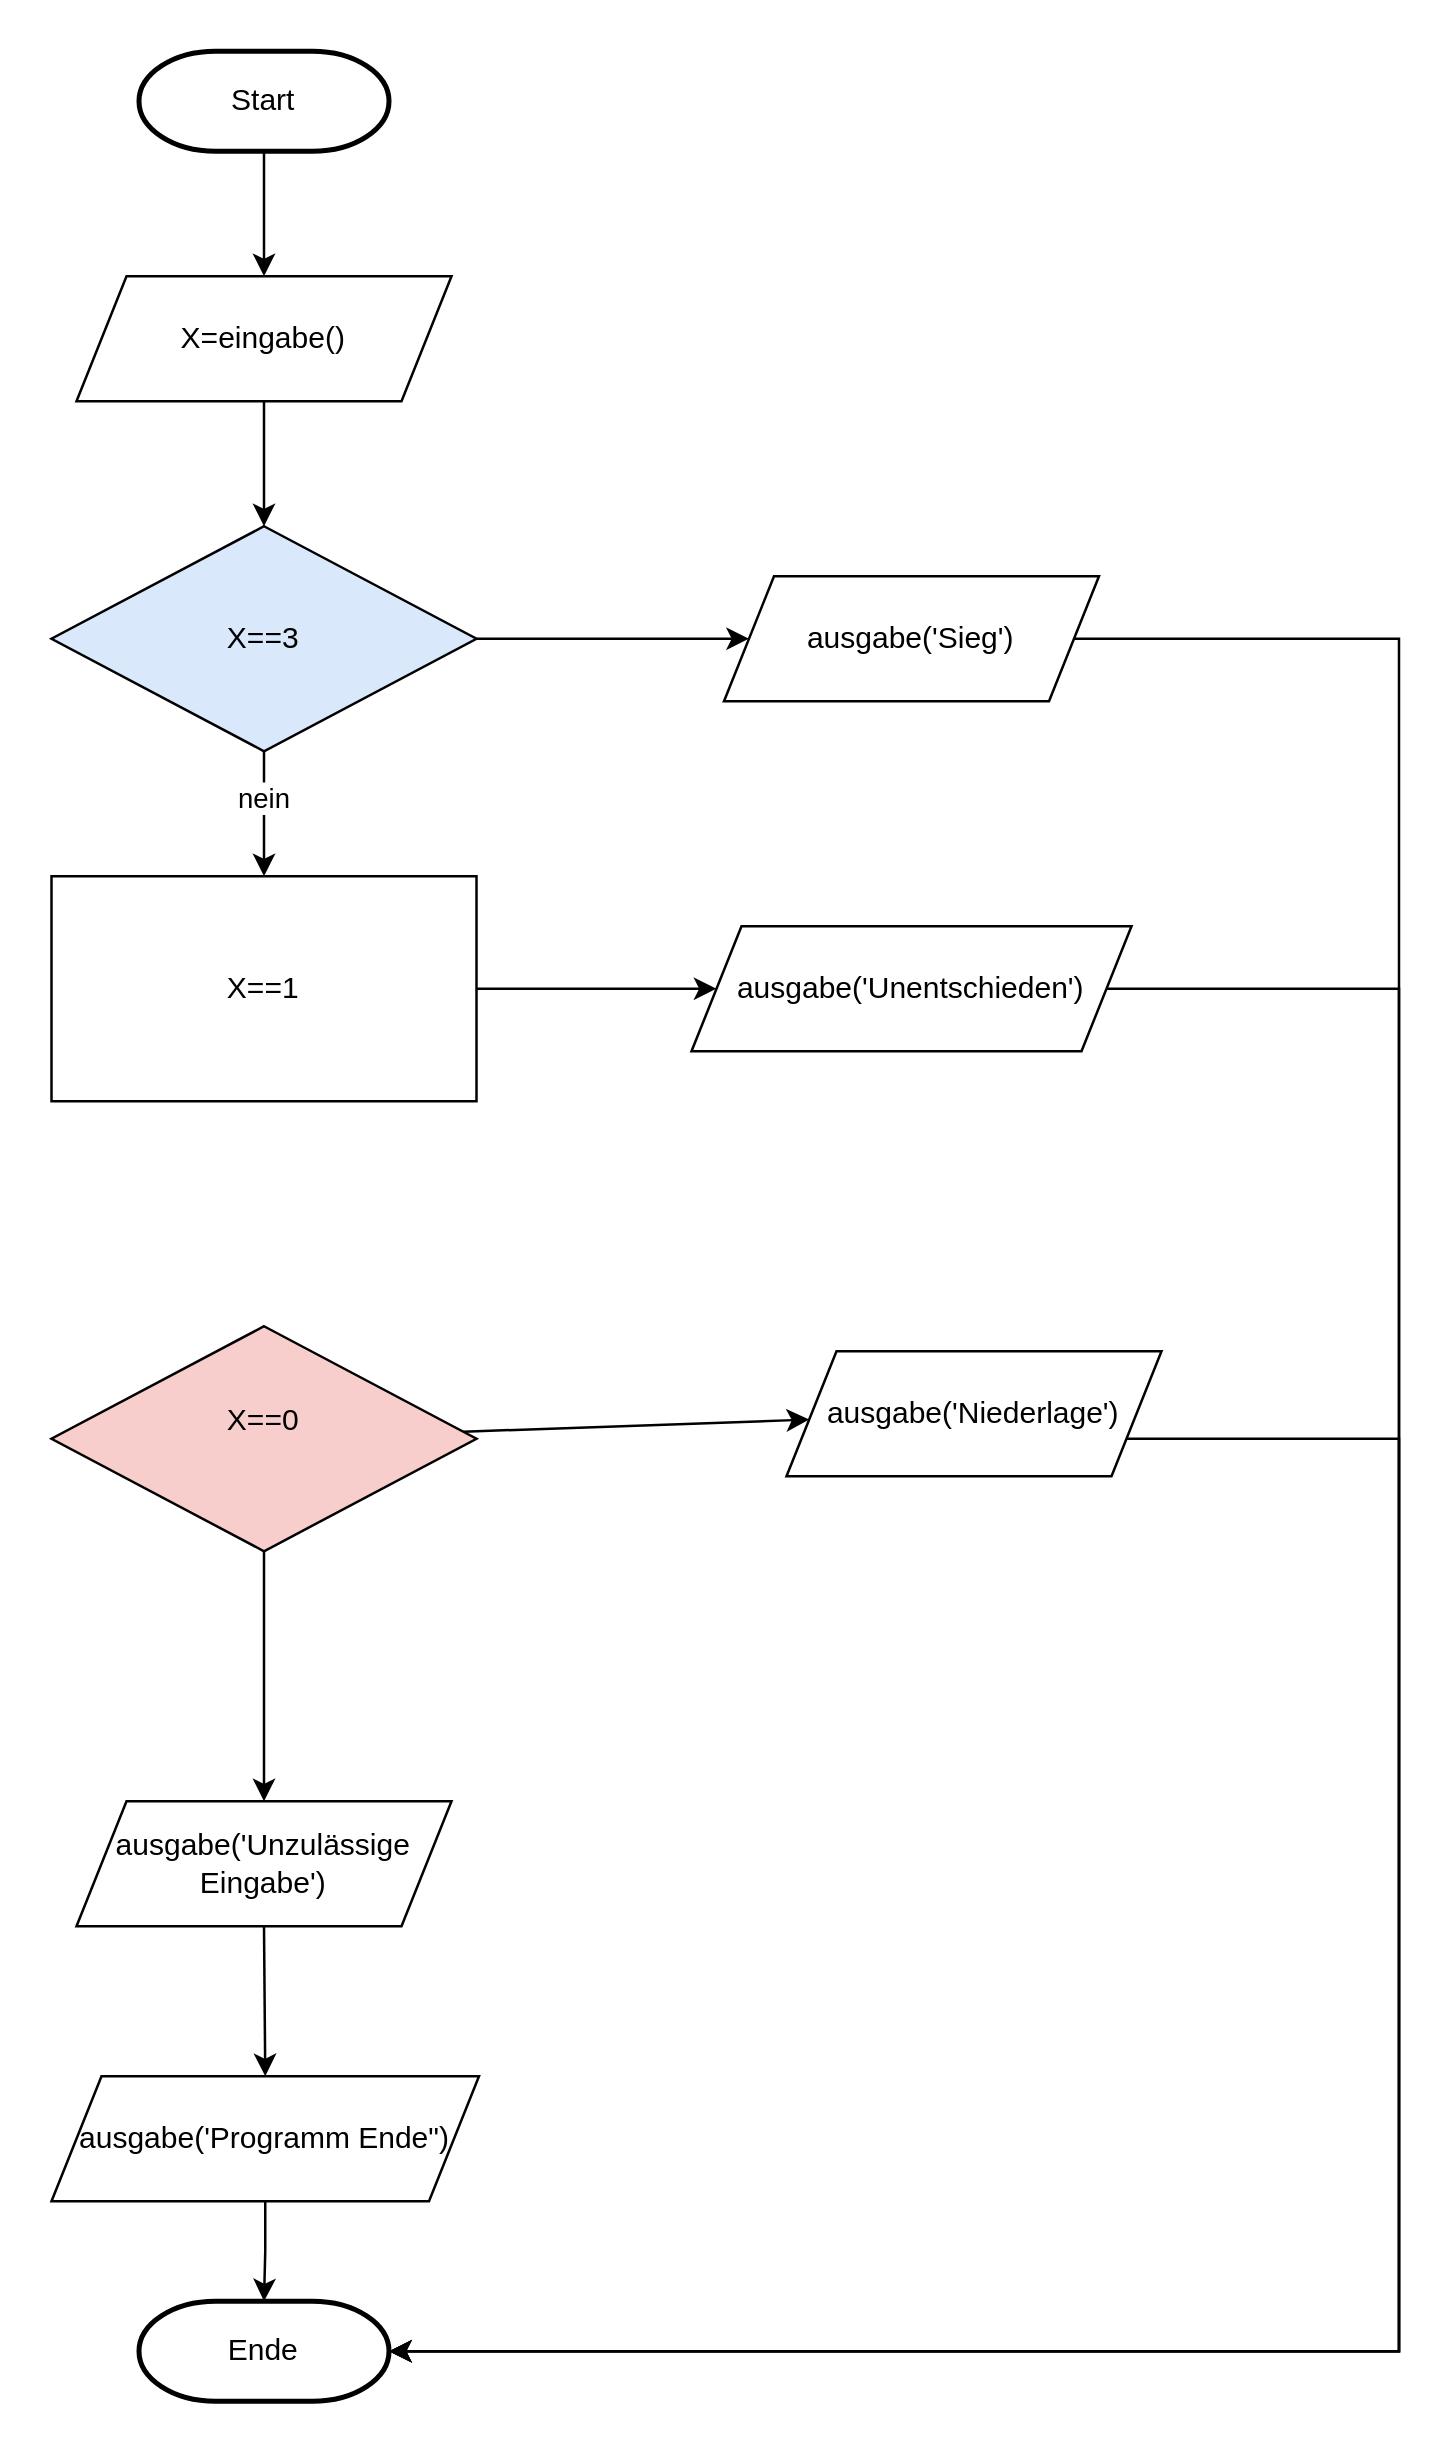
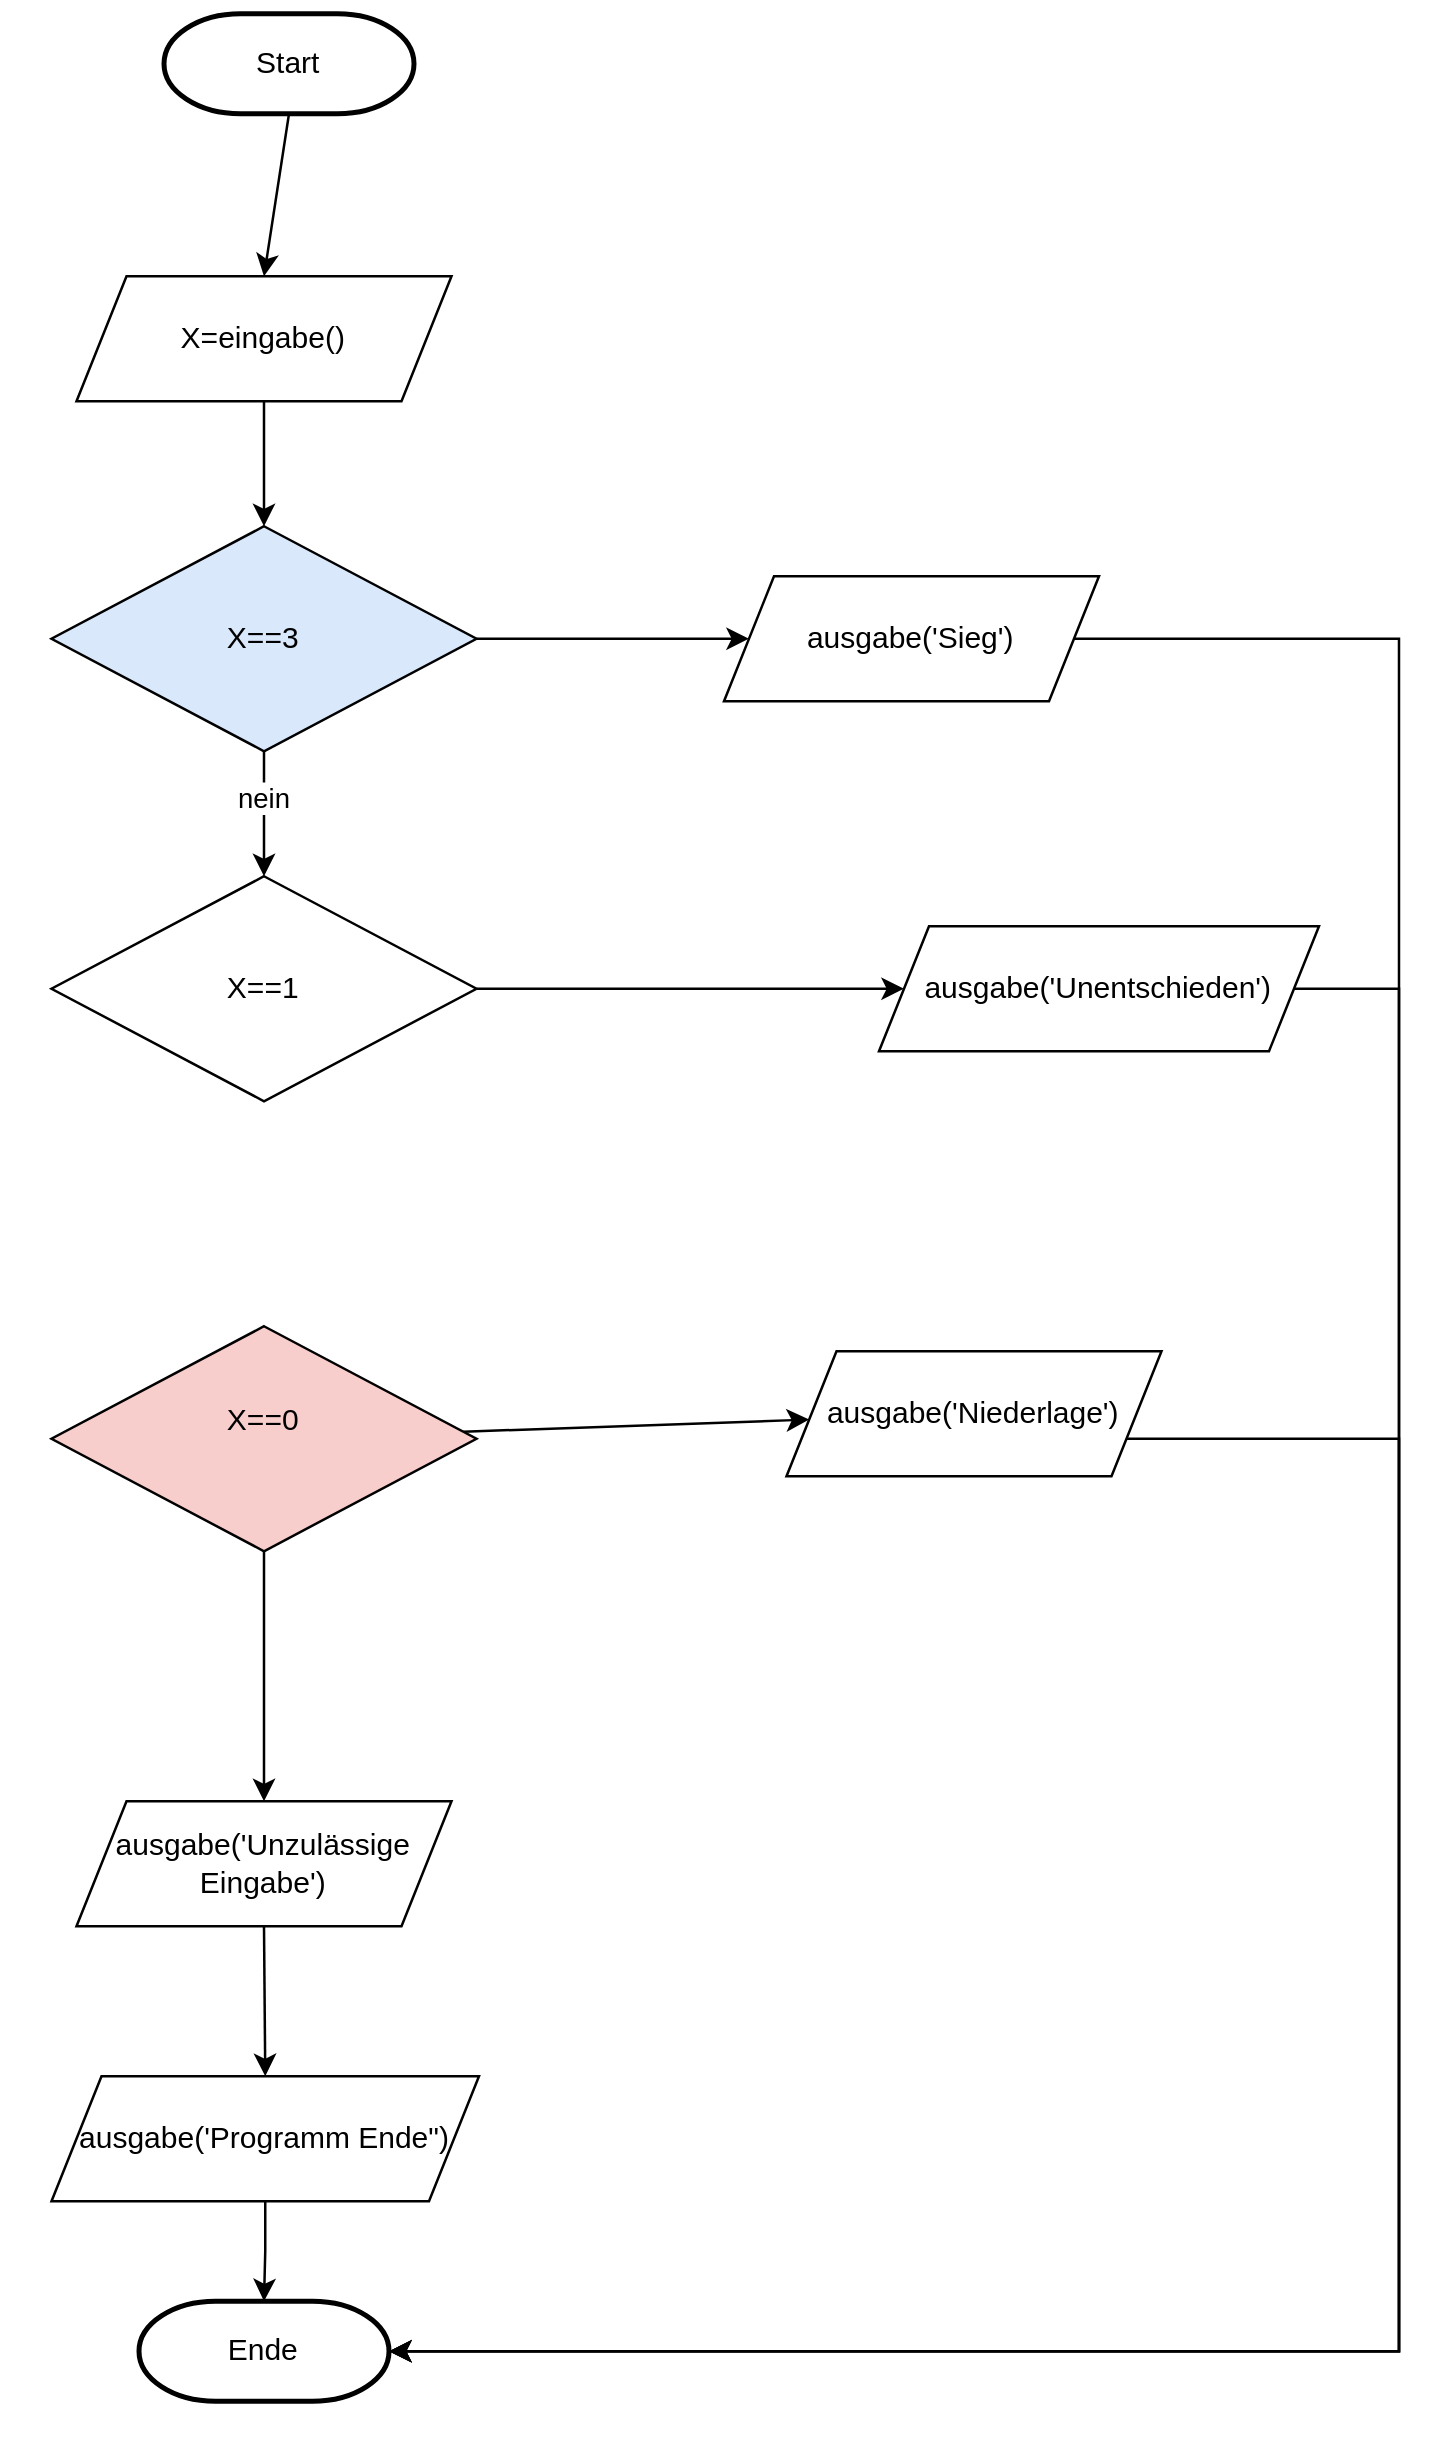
- <mxCell id="2" value="Start" style="strokeWidth=2;html=1;shape=mxgraph.flowchart.terminator;whiteSpace=wrap;" parent="1" vertex="1"><mxGeometry x="55" y="20" width="100" height="40" as="geometry" /></mxCell>
+ <mxCell id="2" value="Start" style="strokeWidth=2;html=1;shape=mxgraph.flowchart.terminator;whiteSpace=wrap;" parent="1" vertex="1"><mxGeometry x="65" y="5" width="100" height="40" as="geometry" /></mxCell>
- <mxCell id="9" value="X==1" style="whiteSpace=wrap;html=1;rounded=0;" parent="1" vertex="1"><mxGeometry x="20" y="350" width="170" height="90" as="geometry" /></mxCell>
+ <mxCell id="9" value="X==1" style="rhombus;whiteSpace=wrap;html=1;" parent="1" vertex="1"><mxGeometry x="20" y="350" width="170" height="90" as="geometry" /></mxCell>
- <mxCell id="11" value="ausgabe('Unentschieden')" style="shape=parallelogram;perimeter=parallelogramPerimeter;whiteSpace=wrap;html=1;fixedSize=1;" parent="1" vertex="1"><mxGeometry x="276" y="370" width="176" height="50" as="geometry" /></mxCell>
+ <mxCell id="11" value="ausgabe('Unentschieden')" style="shape=parallelogram;perimeter=parallelogramPerimeter;whiteSpace=wrap;html=1;fixedSize=1;" parent="1" vertex="1"><mxGeometry x="351" y="370" width="176" height="50" as="geometry" /></mxCell>
